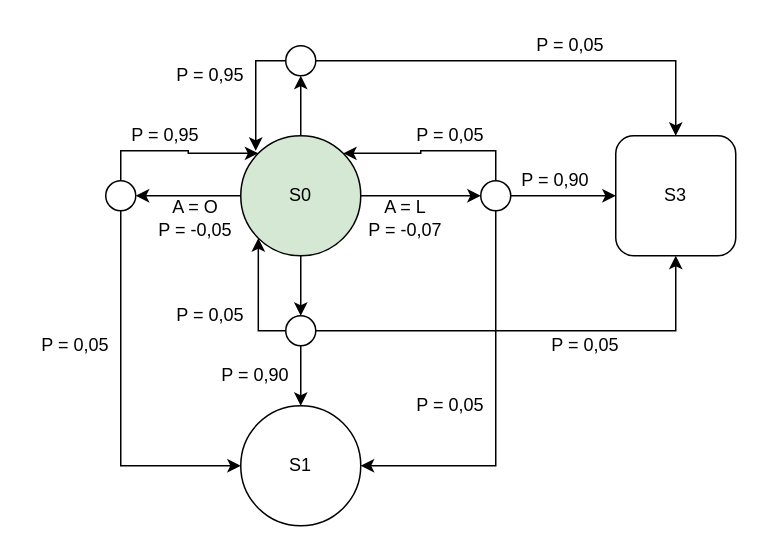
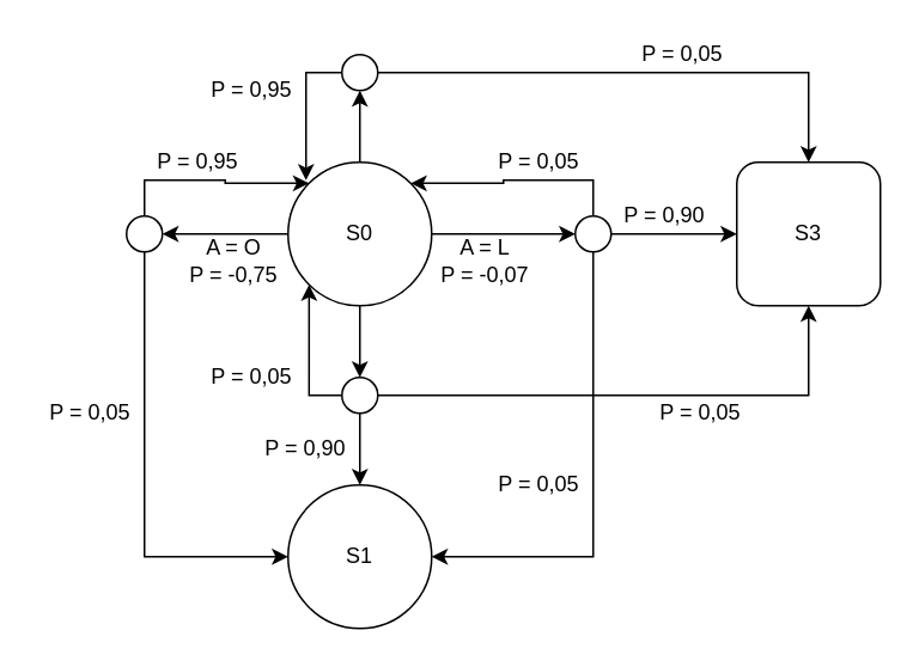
- <mxCell id="6" value="S0" style="ellipse;whiteSpace=wrap;html=1;aspect=fixed;fillColor=#d5e8d4;" vertex="1" parent="1"><mxGeometry x="160" y="90" width="80" height="80" as="geometry" /></mxCell>
+ <mxCell id="6" value="S0" style="ellipse;whiteSpace=wrap;html=1;aspect=fixed;" vertex="1" parent="1"><mxGeometry x="160" y="90" width="80" height="80" as="geometry" /></mxCell>
- <mxCell id="33" value="A = O&lt;br&gt;P = -0,05" style="text;html=1;strokeColor=none;fillColor=none;align=center;verticalAlign=middle;whiteSpace=wrap;rounded=0;" vertex="1" parent="1"><mxGeometry x="100" y="130" width="60" height="30" as="geometry" /></mxCell>
+ <mxCell id="33" value="A = O&lt;br&gt;P = -0,75" style="text;html=1;strokeColor=none;fillColor=none;align=center;verticalAlign=middle;whiteSpace=wrap;rounded=0;" vertex="1" parent="1"><mxGeometry x="100" y="130" width="60" height="30" as="geometry" /></mxCell>
